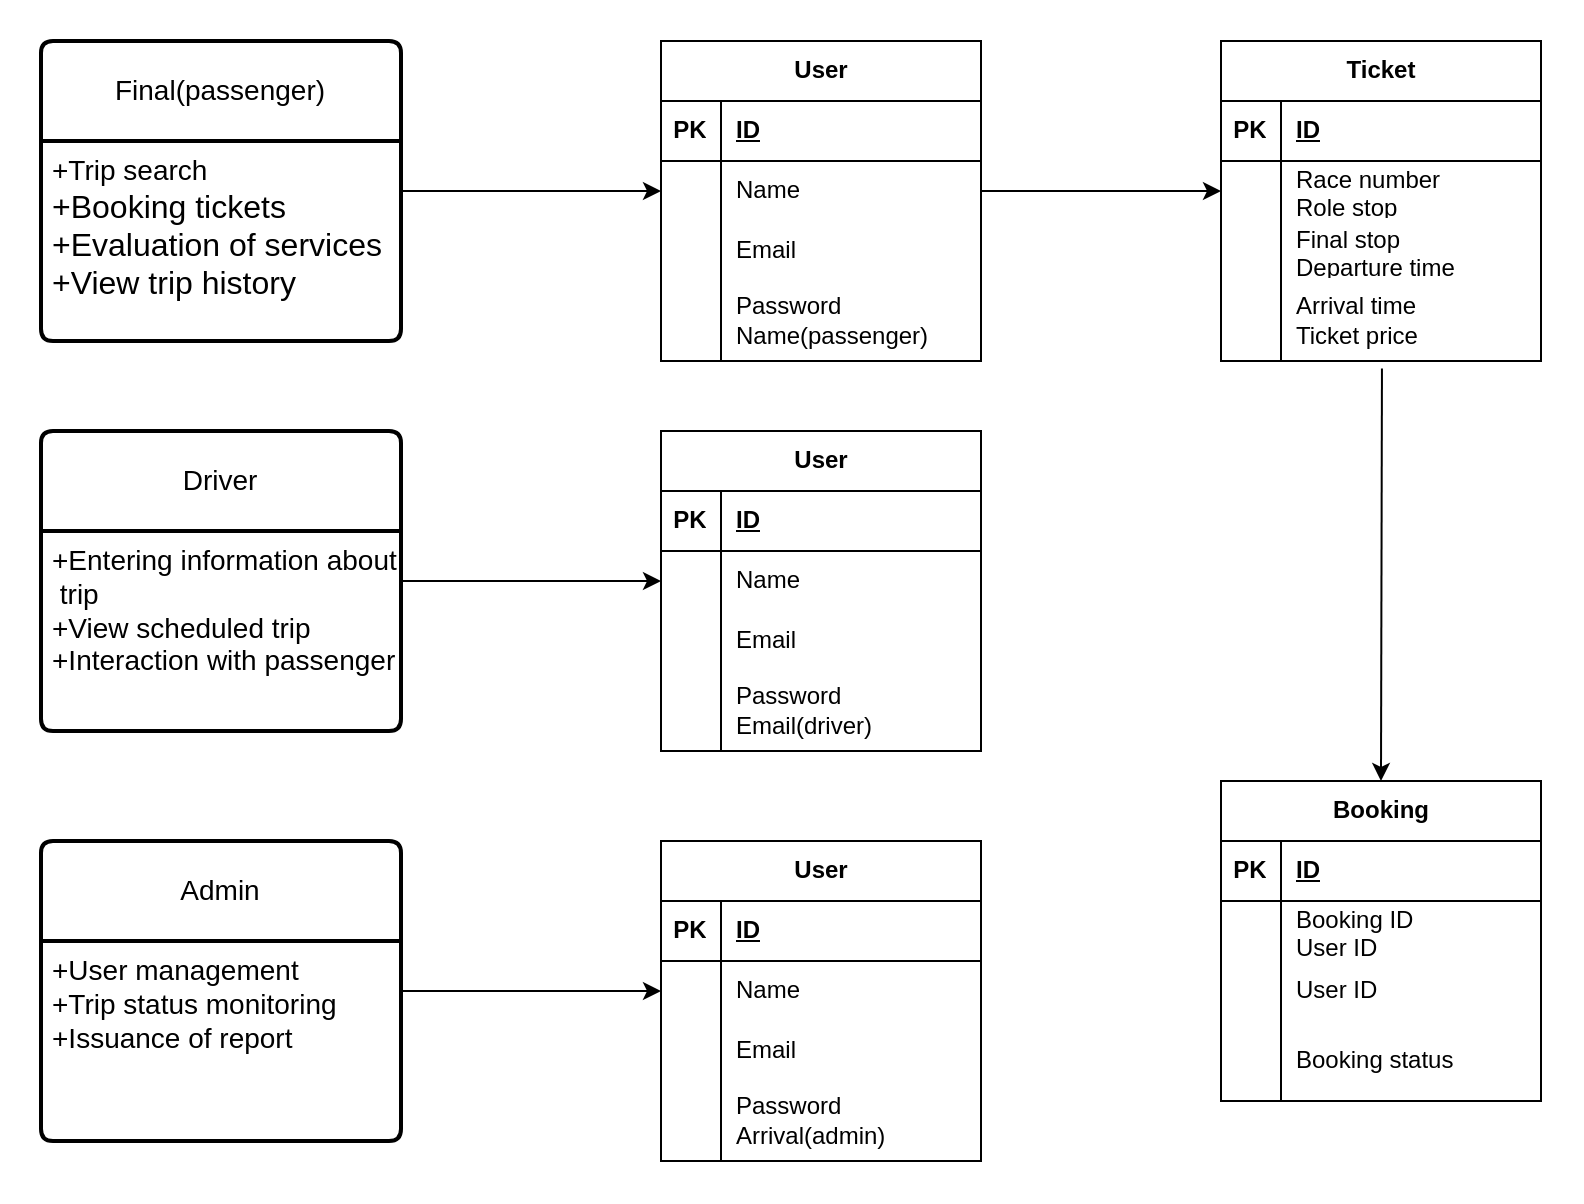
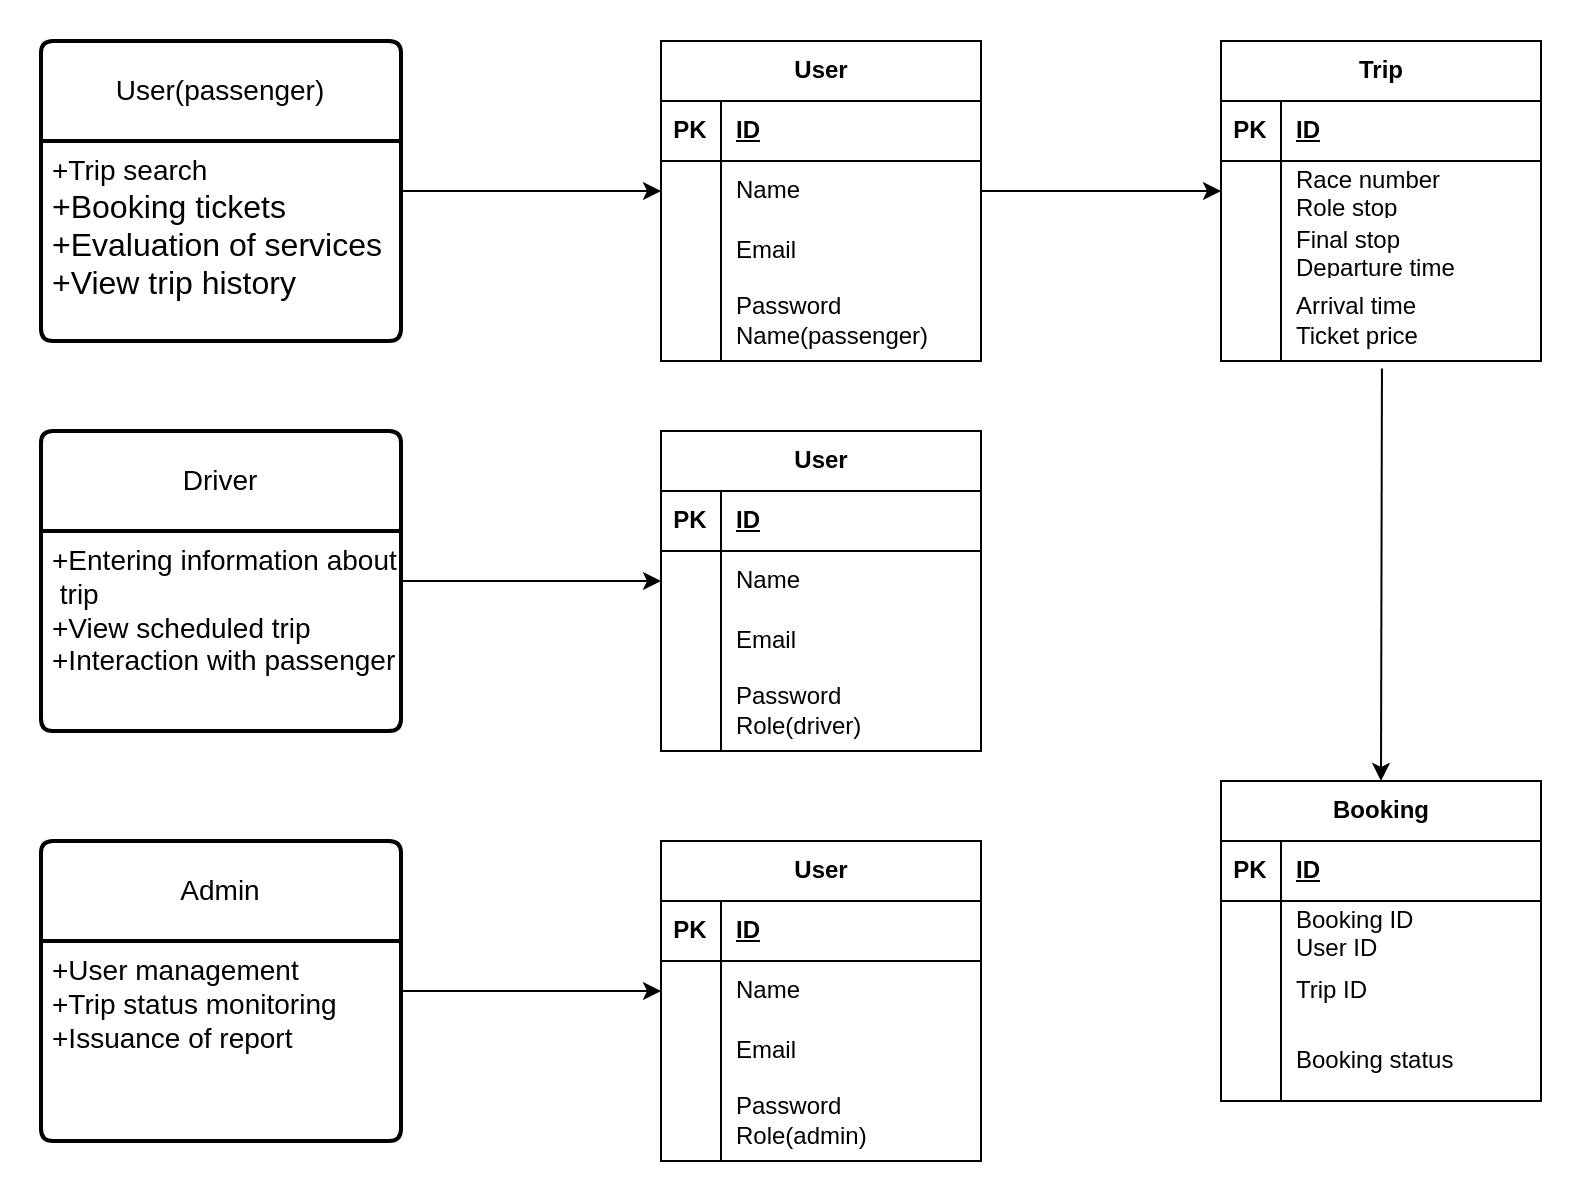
- <mxCell id="47" value="Ticket" style="shape=table;startSize=30;container=1;collapsible=1;childLayout=tableLayout;fixedRows=1;rowLines=0;fontStyle=1;align=center;resizeLast=1;html=1;" vertex="1" parent="1"><mxGeometry x="610" y="20" width="160" height="160" as="geometry" /></mxCell>
+ <mxCell id="47" value="Trip" style="shape=table;startSize=30;container=1;collapsible=1;childLayout=tableLayout;fixedRows=1;rowLines=0;fontStyle=1;align=center;resizeLast=1;html=1;" vertex="1" parent="1"><mxGeometry x="610" y="20" width="160" height="160" as="geometry" /></mxCell>
- <mxCell id="2" value="Final(passenger)" style="swimlane;childLayout=stackLayout;horizontal=1;startSize=50;horizontalStack=0;rounded=1;fontSize=14;fontStyle=0;strokeWidth=2;resizeParent=0;resizeLast=1;shadow=0;dashed=0;align=center;arcSize=4;whiteSpace=wrap;html=1;" vertex="1" parent="1"><mxGeometry x="20" y="20" width="180" height="150" as="geometry" /></mxCell>
+ <mxCell id="2" value="User(passenger)" style="swimlane;childLayout=stackLayout;horizontal=1;startSize=50;horizontalStack=0;rounded=1;fontSize=14;fontStyle=0;strokeWidth=2;resizeParent=0;resizeLast=1;shadow=0;dashed=0;align=center;arcSize=4;whiteSpace=wrap;html=1;" vertex="1" parent="1"><mxGeometry x="20" y="20" width="180" height="150" as="geometry" /></mxCell>
- <mxCell id="33" value="Password&lt;div&gt;Email(driver)&lt;/div&gt;" style="shape=partialRectangle;connectable=0;fillColor=none;top=0;left=0;bottom=0;right=0;align=left;spacingLeft=6;overflow=hidden;whiteSpace=wrap;html=1;" vertex="1" parent="31"><mxGeometry x="30" width="130" height="40" as="geometry"><mxRectangle width="130" height="40" as="alternateBounds" /></mxGeometry></mxCell>
+ <mxCell id="33" value="Password&lt;div&gt;Role(driver)&lt;/div&gt;" style="shape=partialRectangle;connectable=0;fillColor=none;top=0;left=0;bottom=0;right=0;align=left;spacingLeft=6;overflow=hidden;whiteSpace=wrap;html=1;" vertex="1" parent="31"><mxGeometry x="30" width="130" height="40" as="geometry"><mxRectangle width="130" height="40" as="alternateBounds" /></mxGeometry></mxCell>
- <mxCell id="69" value="User ID" style="shape=partialRectangle;connectable=0;fillColor=none;top=0;left=0;bottom=0;right=0;align=left;spacingLeft=6;overflow=hidden;whiteSpace=wrap;html=1;" vertex="1" parent="67"><mxGeometry x="30" width="130" height="30" as="geometry"><mxRectangle width="130" height="30" as="alternateBounds" /></mxGeometry></mxCell>
+ <mxCell id="69" value="Trip ID" style="shape=partialRectangle;connectable=0;fillColor=none;top=0;left=0;bottom=0;right=0;align=left;spacingLeft=6;overflow=hidden;whiteSpace=wrap;html=1;" vertex="1" parent="67"><mxGeometry x="30" width="130" height="30" as="geometry"><mxRectangle width="130" height="30" as="alternateBounds" /></mxGeometry></mxCell>
- <mxCell id="46" value="Password&lt;div&gt;Arrival(admin)&lt;/div&gt;" style="shape=partialRectangle;connectable=0;fillColor=none;top=0;left=0;bottom=0;right=0;align=left;spacingLeft=6;overflow=hidden;whiteSpace=wrap;html=1;" vertex="1" parent="44"><mxGeometry x="30" width="130" height="40" as="geometry"><mxRectangle width="130" height="40" as="alternateBounds" /></mxGeometry></mxCell>
+ <mxCell id="46" value="Password&lt;div&gt;Role(admin)&lt;/div&gt;" style="shape=partialRectangle;connectable=0;fillColor=none;top=0;left=0;bottom=0;right=0;align=left;spacingLeft=6;overflow=hidden;whiteSpace=wrap;html=1;" vertex="1" parent="44"><mxGeometry x="30" width="130" height="40" as="geometry"><mxRectangle width="130" height="40" as="alternateBounds" /></mxGeometry></mxCell>
